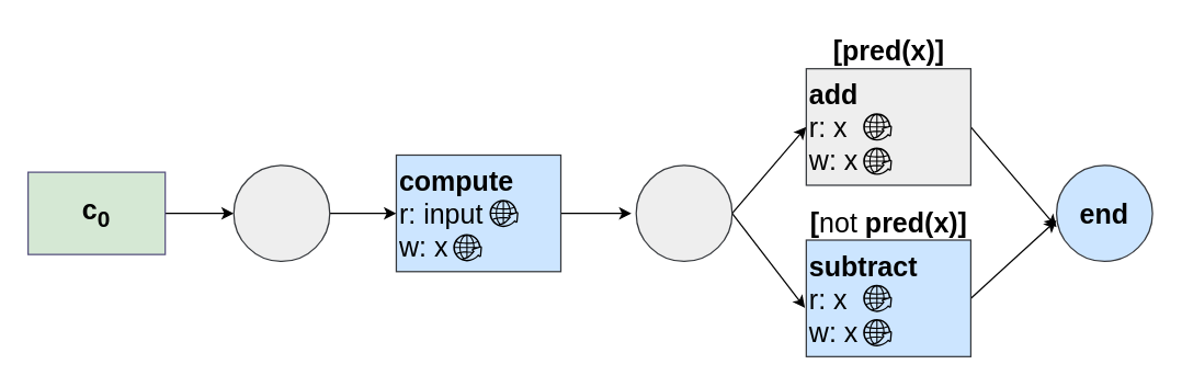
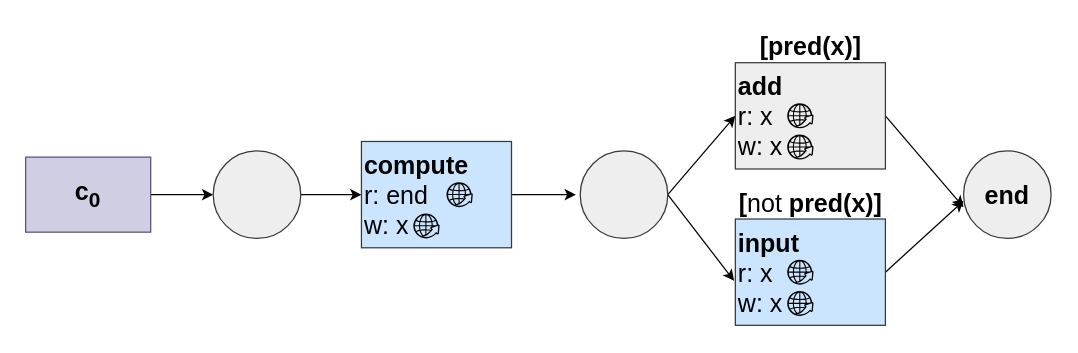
- <mxCell id="3" value="c&lt;sub&gt;0&lt;/sub&gt;" style="rounded=0;whiteSpace=wrap;html=1;fontSize=20;fillColor=#d5e8d4;strokeColor=#56517e;fontStyle=1;" parent="1" vertex="1"><mxGeometry x="20" y="125" width="100" height="60" as="geometry" /></mxCell>
+ <mxCell id="3" value="c&lt;sub&gt;0&lt;/sub&gt;" style="rounded=0;whiteSpace=wrap;html=1;fontSize=20;fillColor=#d0cee2;strokeColor=#56517e;fontStyle=1" parent="1" vertex="1"><mxGeometry x="20" y="125" width="100" height="60" as="geometry" /></mxCell>
- <mxCell id="5" value="&lt;b&gt;compute&lt;br&gt;&lt;/b&gt;r: input&lt;br&gt;w: x" style="rounded=0;whiteSpace=wrap;html=1;fontSize=20;align=left;fillColor=#cce5ff;strokeColor=#36393d;" parent="1" vertex="1"><mxGeometry x="288.52" y="112.5" width="120" height="85" as="geometry" /></mxCell>
+ <mxCell id="5" value="&lt;b&gt;compute&lt;br&gt;&lt;/b&gt;r: end&lt;br&gt;w: x" style="rounded=0;whiteSpace=wrap;html=1;fontSize=20;align=left;fillColor=#cce5ff;strokeColor=#36393d;" parent="1" vertex="1"><mxGeometry x="288.52" y="112.5" width="120" height="85" as="geometry" /></mxCell>
- <mxCell id="22" value="end" style="ellipse;whiteSpace=wrap;html=1;aspect=fixed;fontSize=20;fontStyle=1;fillColor=#cce5ff;strokeColor=#36393d;" vertex="1" parent="1"><mxGeometry x="770" y="120" width="70" height="70" as="geometry" /></mxCell>
+ <mxCell id="22" value="end" style="ellipse;whiteSpace=wrap;html=1;aspect=fixed;fontSize=20;fontStyle=1;fillColor=#eeeeee;strokeColor=#36393d;" vertex="1" parent="1"><mxGeometry x="770" y="120" width="70" height="70" as="geometry" /></mxCell>
- <mxCell id="17" value="&lt;b&gt;subtract&lt;br&gt;&lt;/b&gt;r: x&lt;br&gt;w: x" style="rounded=0;whiteSpace=wrap;html=1;fontSize=20;align=left;fillColor=#cce5ff;strokeColor=#36393d;" vertex="1" parent="1"><mxGeometry x="587.5" y="174.5" width="120" height="85" as="geometry" /></mxCell>
+ <mxCell id="17" value="&lt;b&gt;input&lt;br&gt;&lt;/b&gt;r: x&lt;br&gt;w: x" style="rounded=0;whiteSpace=wrap;html=1;fontSize=20;align=left;fillColor=#cce5ff;strokeColor=#36393d;" vertex="1" parent="1"><mxGeometry x="587.5" y="174.5" width="120" height="85" as="geometry" /></mxCell>
